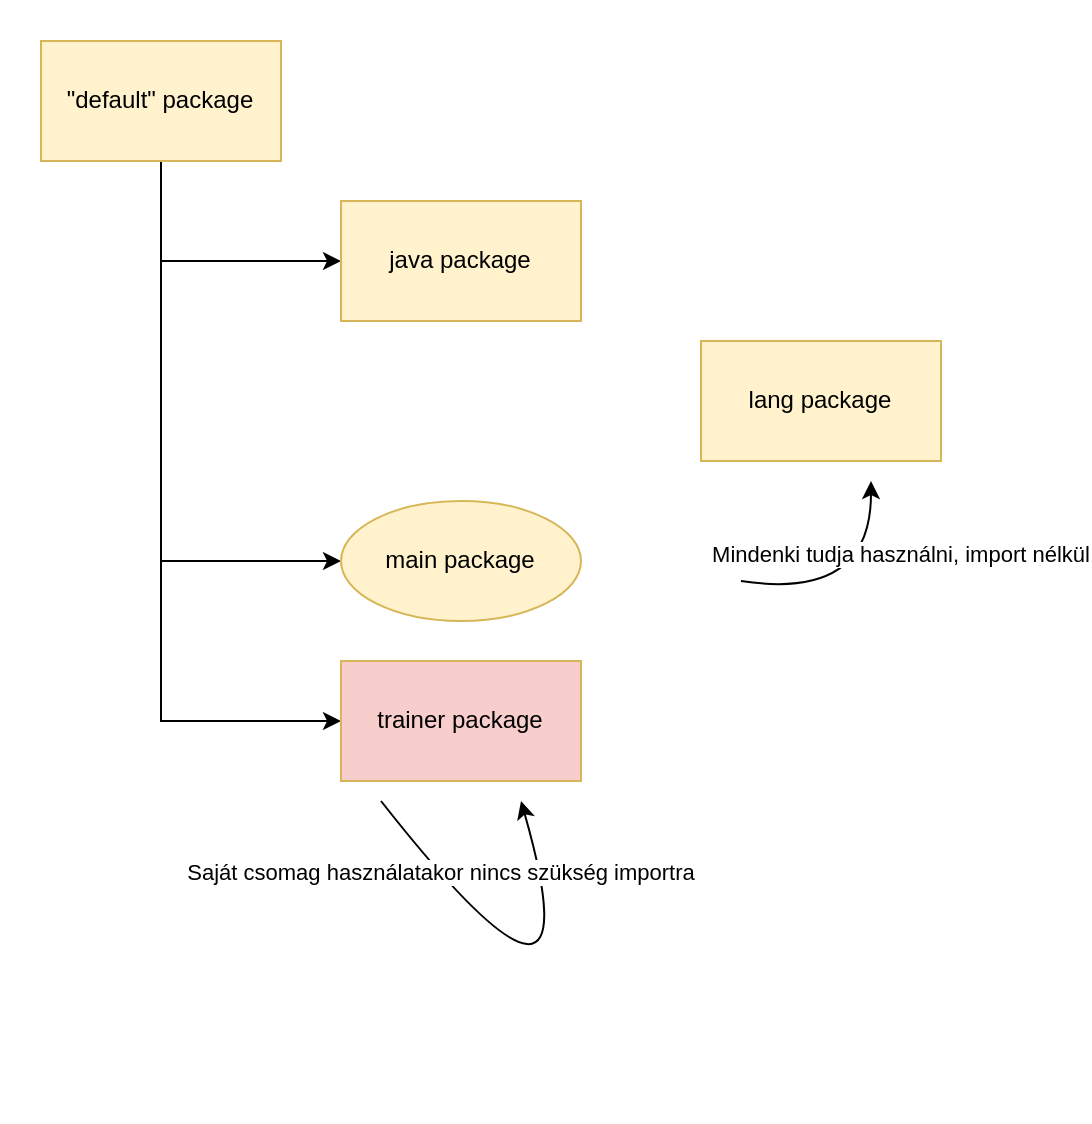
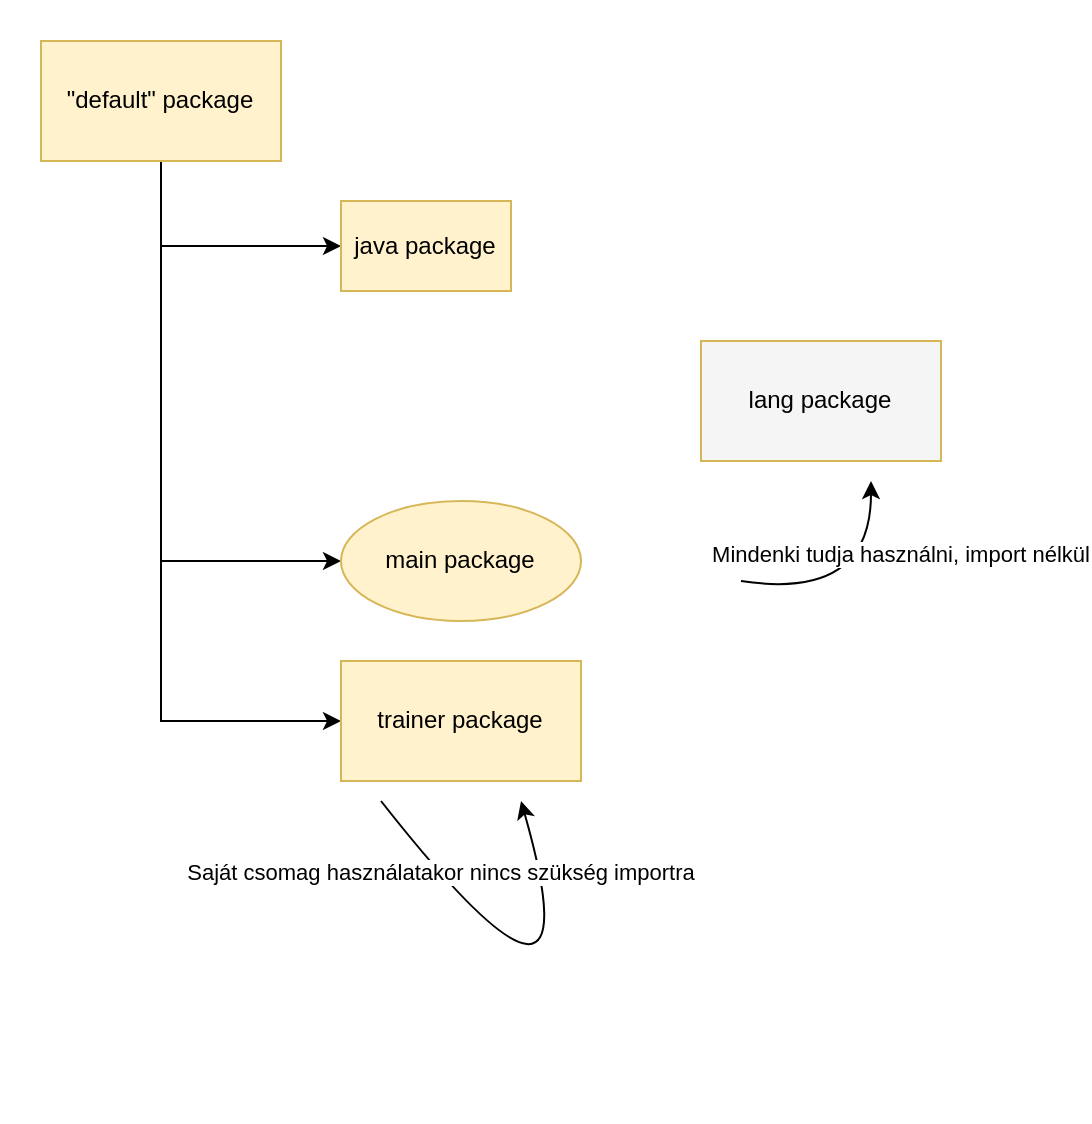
- <mxCell id="8" value="java package" style="rounded=0;whiteSpace=wrap;html=1;fillColor=#fff2cc;strokeColor=#d6b656;" vertex="1" parent="1"><mxGeometry x="170" y="100" width="120" height="60" as="geometry" /></mxCell>
+ <mxCell id="8" value="java package" style="rounded=0;whiteSpace=wrap;html=1;fillColor=#fff2cc;strokeColor=#d6b656;" vertex="1" parent="1"><mxGeometry x="170" y="100" width="85" height="45" as="geometry" /></mxCell>
- <mxCell id="9" value="lang package" style="rounded=0;whiteSpace=wrap;html=1;fillColor=#fff2cc;strokeColor=#d6b656;" vertex="1" parent="1"><mxGeometry x="350" y="170" width="120" height="60" as="geometry" /></mxCell>
+ <mxCell id="9" value="lang package" style="rounded=0;whiteSpace=wrap;html=1;fillColor=#f5f5f5;strokeColor=#d6b656;" vertex="1" parent="1"><mxGeometry x="350" y="170" width="120" height="60" as="geometry" /></mxCell>
- <mxCell id="7" value="trainer package" style="rounded=0;whiteSpace=wrap;html=1;fillColor=#f8cecc;strokeColor=#d6b656;" vertex="1" parent="1"><mxGeometry x="170" y="330" width="120" height="60" as="geometry" /></mxCell>
+ <mxCell id="7" value="trainer package" style="rounded=0;whiteSpace=wrap;html=1;fillColor=#fff2cc;strokeColor=#d6b656;" vertex="1" parent="1"><mxGeometry x="170" y="330" width="120" height="60" as="geometry" /></mxCell>
